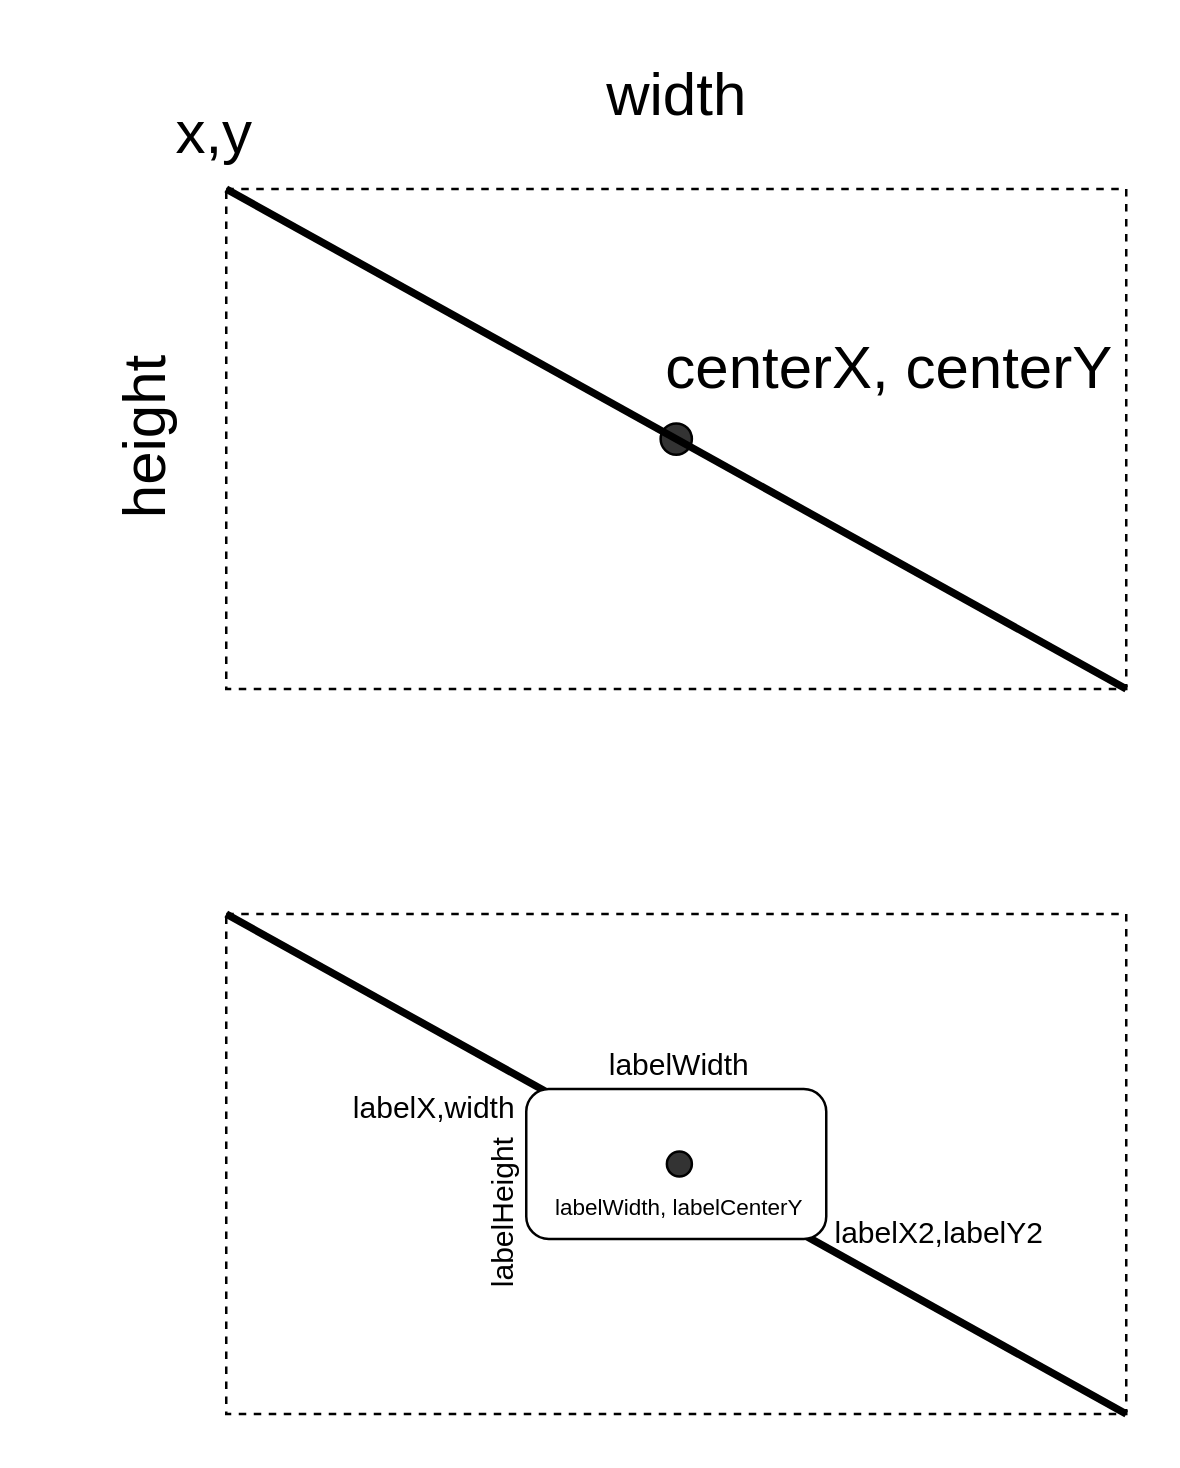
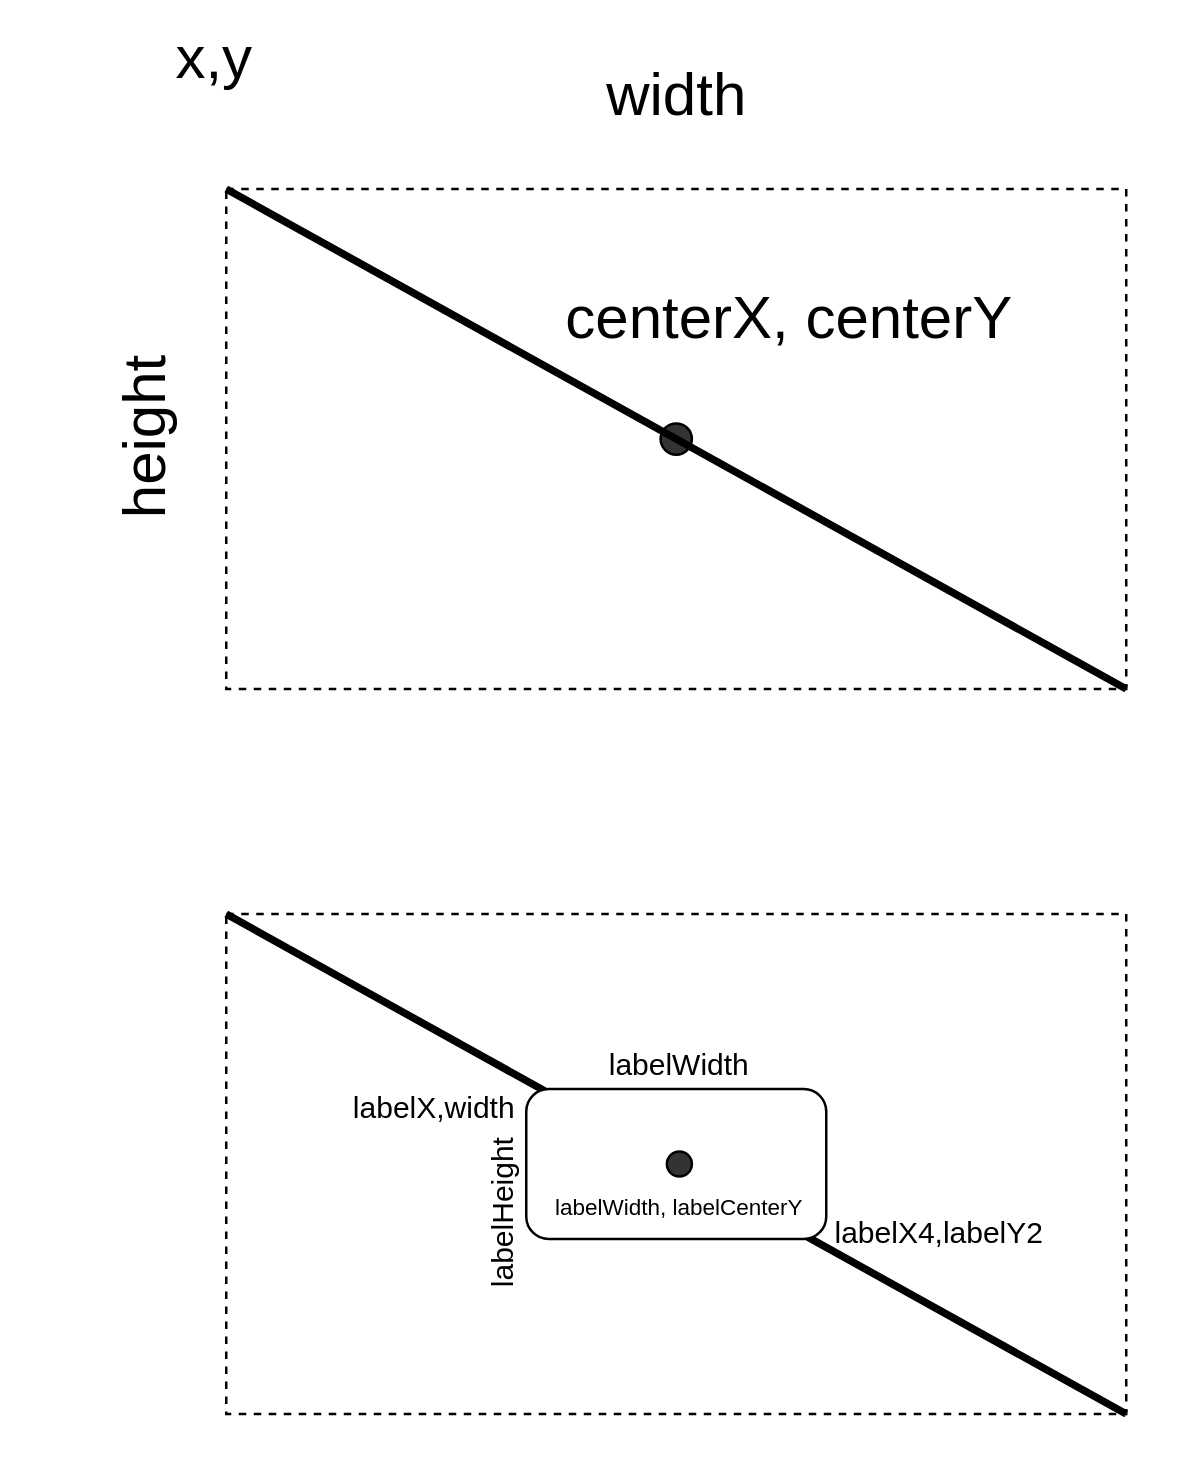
- <mxCell id="3" value="x,y" style="text;html=1;resizable=0;autosize=1;align=center;verticalAlign=middle;points=[];fillColor=none;strokeColor=none;rounded=0;fontSize=24;spacingBottom=4;" parent="1" vertex="1"><mxGeometry x="60" y="35" width="50" height="40" as="geometry" /></mxCell>
+ <mxCell id="3" value="x,y" style="text;html=1;resizable=0;autosize=1;align=center;verticalAlign=middle;points=[];fillColor=none;strokeColor=none;rounded=0;fontSize=24;spacingBottom=4;" parent="1" vertex="1"><mxGeometry x="60" y="5" width="50" height="40" as="geometry" /></mxCell>
- <mxCell id="4" value="centerX, centerY" style="text;html=1;resizable=0;autosize=1;align=center;verticalAlign=middle;points=[];fillColor=none;strokeColor=none;rounded=0;fontSize=24;spacingBottom=4;" parent="1" vertex="1"><mxGeometry x="260" y="128.75" width="190" height="40" as="geometry" /></mxCell>
+ <mxCell id="4" value="centerX, centerY" style="text;html=1;resizable=0;autosize=1;align=center;verticalAlign=middle;points=[];fillColor=none;strokeColor=none;rounded=0;fontSize=24;spacingBottom=4;" parent="1" vertex="1"><mxGeometry x="220" y="108.75" width="190" height="40" as="geometry" /></mxCell>
- <mxCell id="17" value="labelX2,labelY2" style="text;html=1;resizable=0;autosize=1;align=center;verticalAlign=middle;points=[];fillColor=none;strokeColor=none;rounded=0;fontSize=12;spacingBottom=4;" parent="1" vertex="1"><mxGeometry x="325" y="485" width="100" height="20" as="geometry" /></mxCell>
+ <mxCell id="17" value="labelX4,labelY2" style="text;html=1;resizable=0;autosize=1;align=center;verticalAlign=middle;points=[];fillColor=none;strokeColor=none;rounded=0;fontSize=12;spacingBottom=4;" parent="1" vertex="1"><mxGeometry x="325" y="485" width="100" height="20" as="geometry" /></mxCell>
